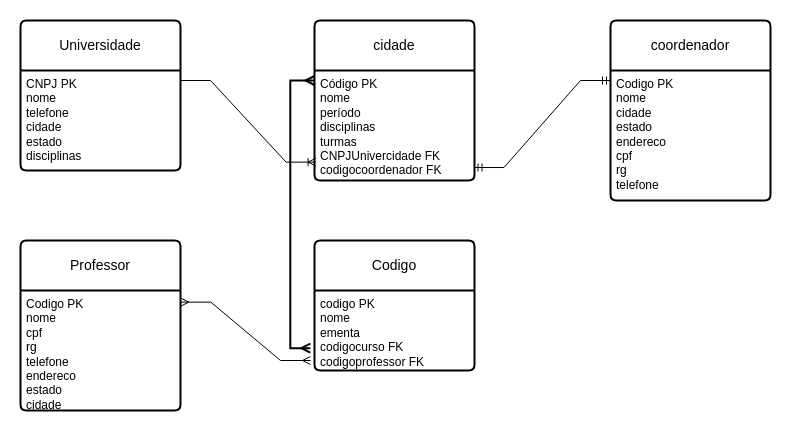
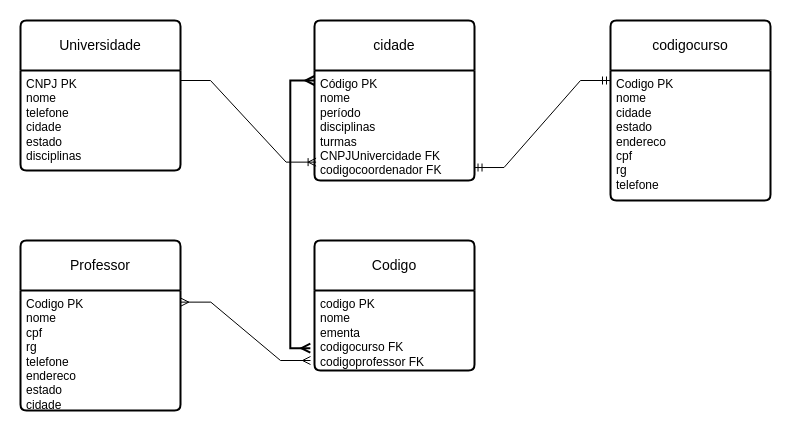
- <mxCell id="6" value="coordenador" style="swimlane;childLayout=stackLayout;horizontal=1;startSize=50;horizontalStack=0;rounded=1;fontSize=14;fontStyle=0;strokeWidth=2;resizeParent=0;resizeLast=1;shadow=0;dashed=0;align=center;arcSize=4;whiteSpace=wrap;html=1;" vertex="1" parent="1"><mxGeometry x="610" y="20" width="160" height="180" as="geometry" /></mxCell>
+ <mxCell id="6" value="codigocurso" style="swimlane;childLayout=stackLayout;horizontal=1;startSize=50;horizontalStack=0;rounded=1;fontSize=14;fontStyle=0;strokeWidth=2;resizeParent=0;resizeLast=1;shadow=0;dashed=0;align=center;arcSize=4;whiteSpace=wrap;html=1;" vertex="1" parent="1"><mxGeometry x="610" y="20" width="160" height="180" as="geometry" /></mxCell>
